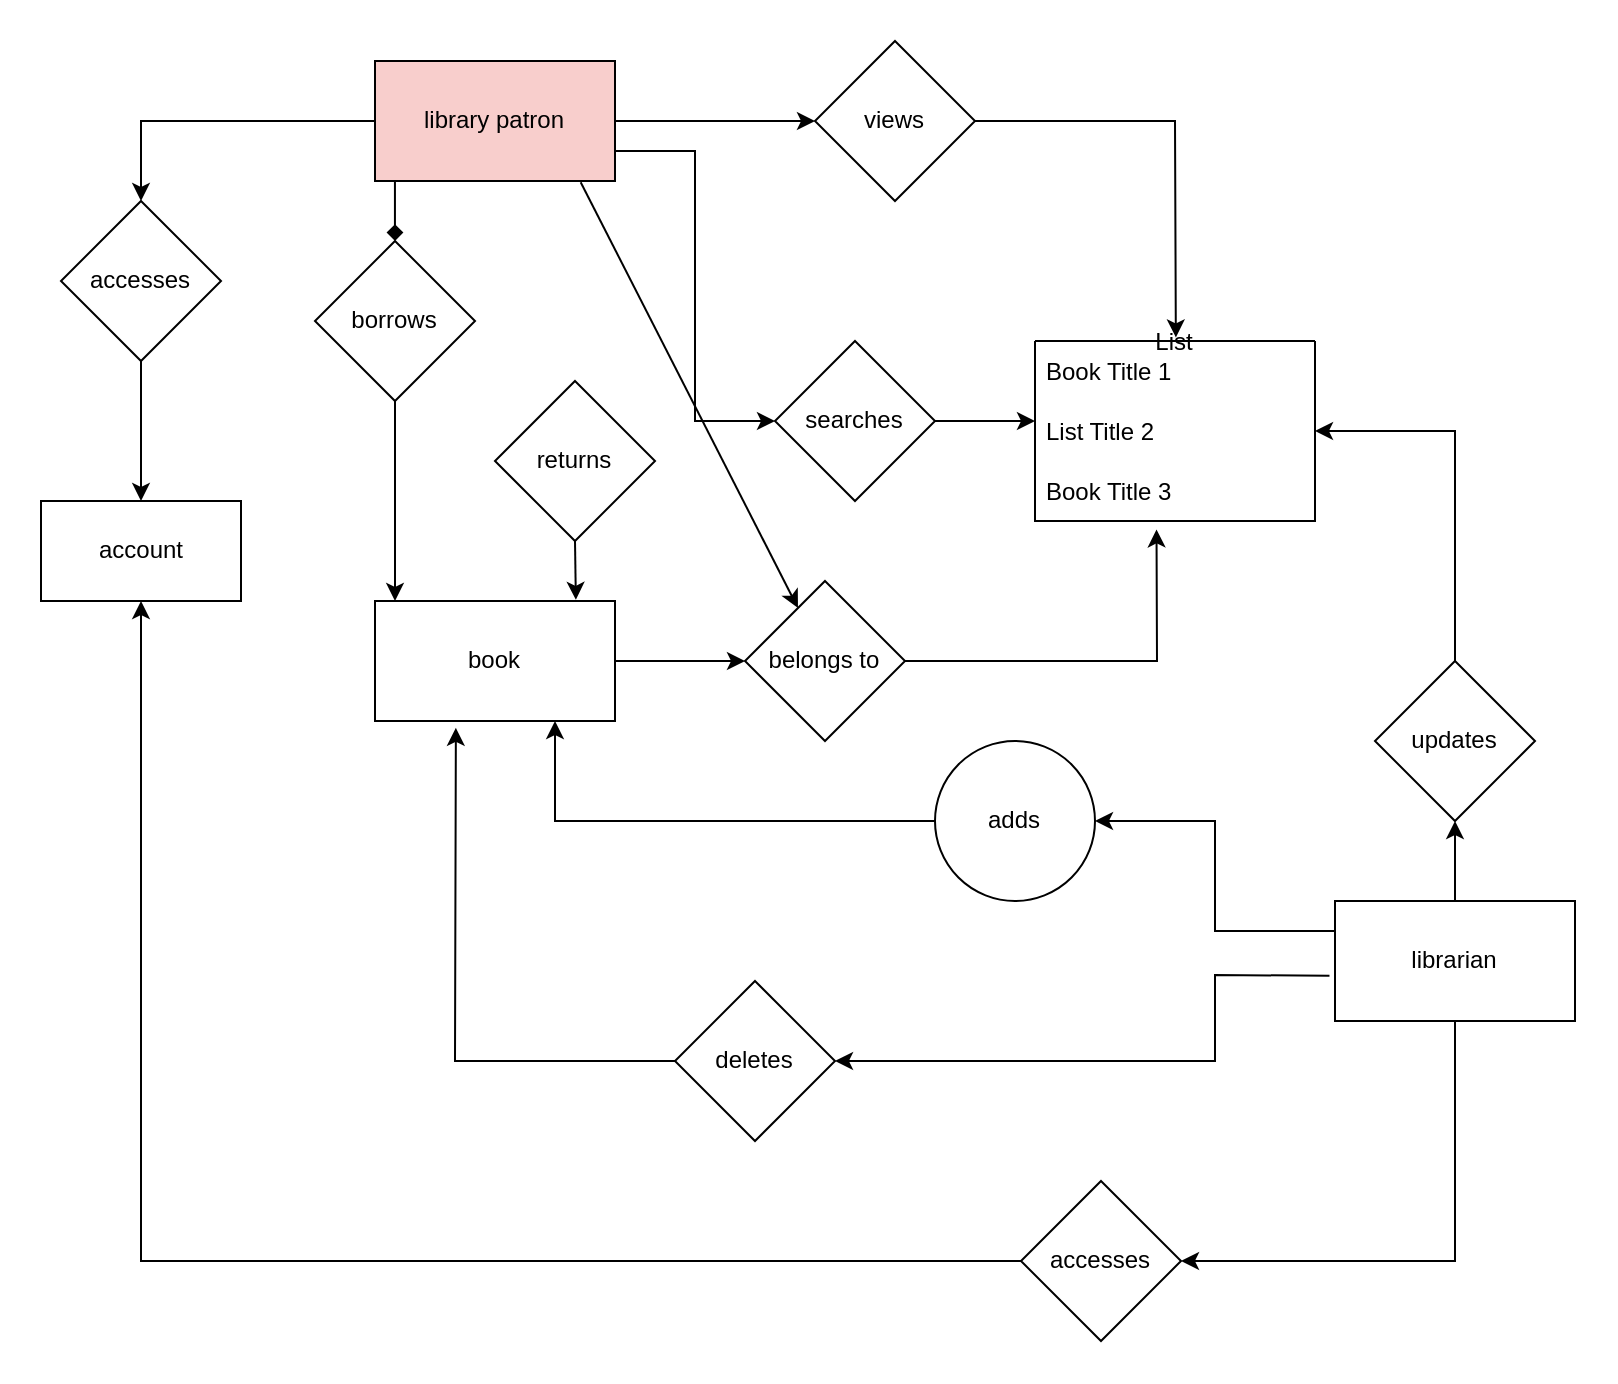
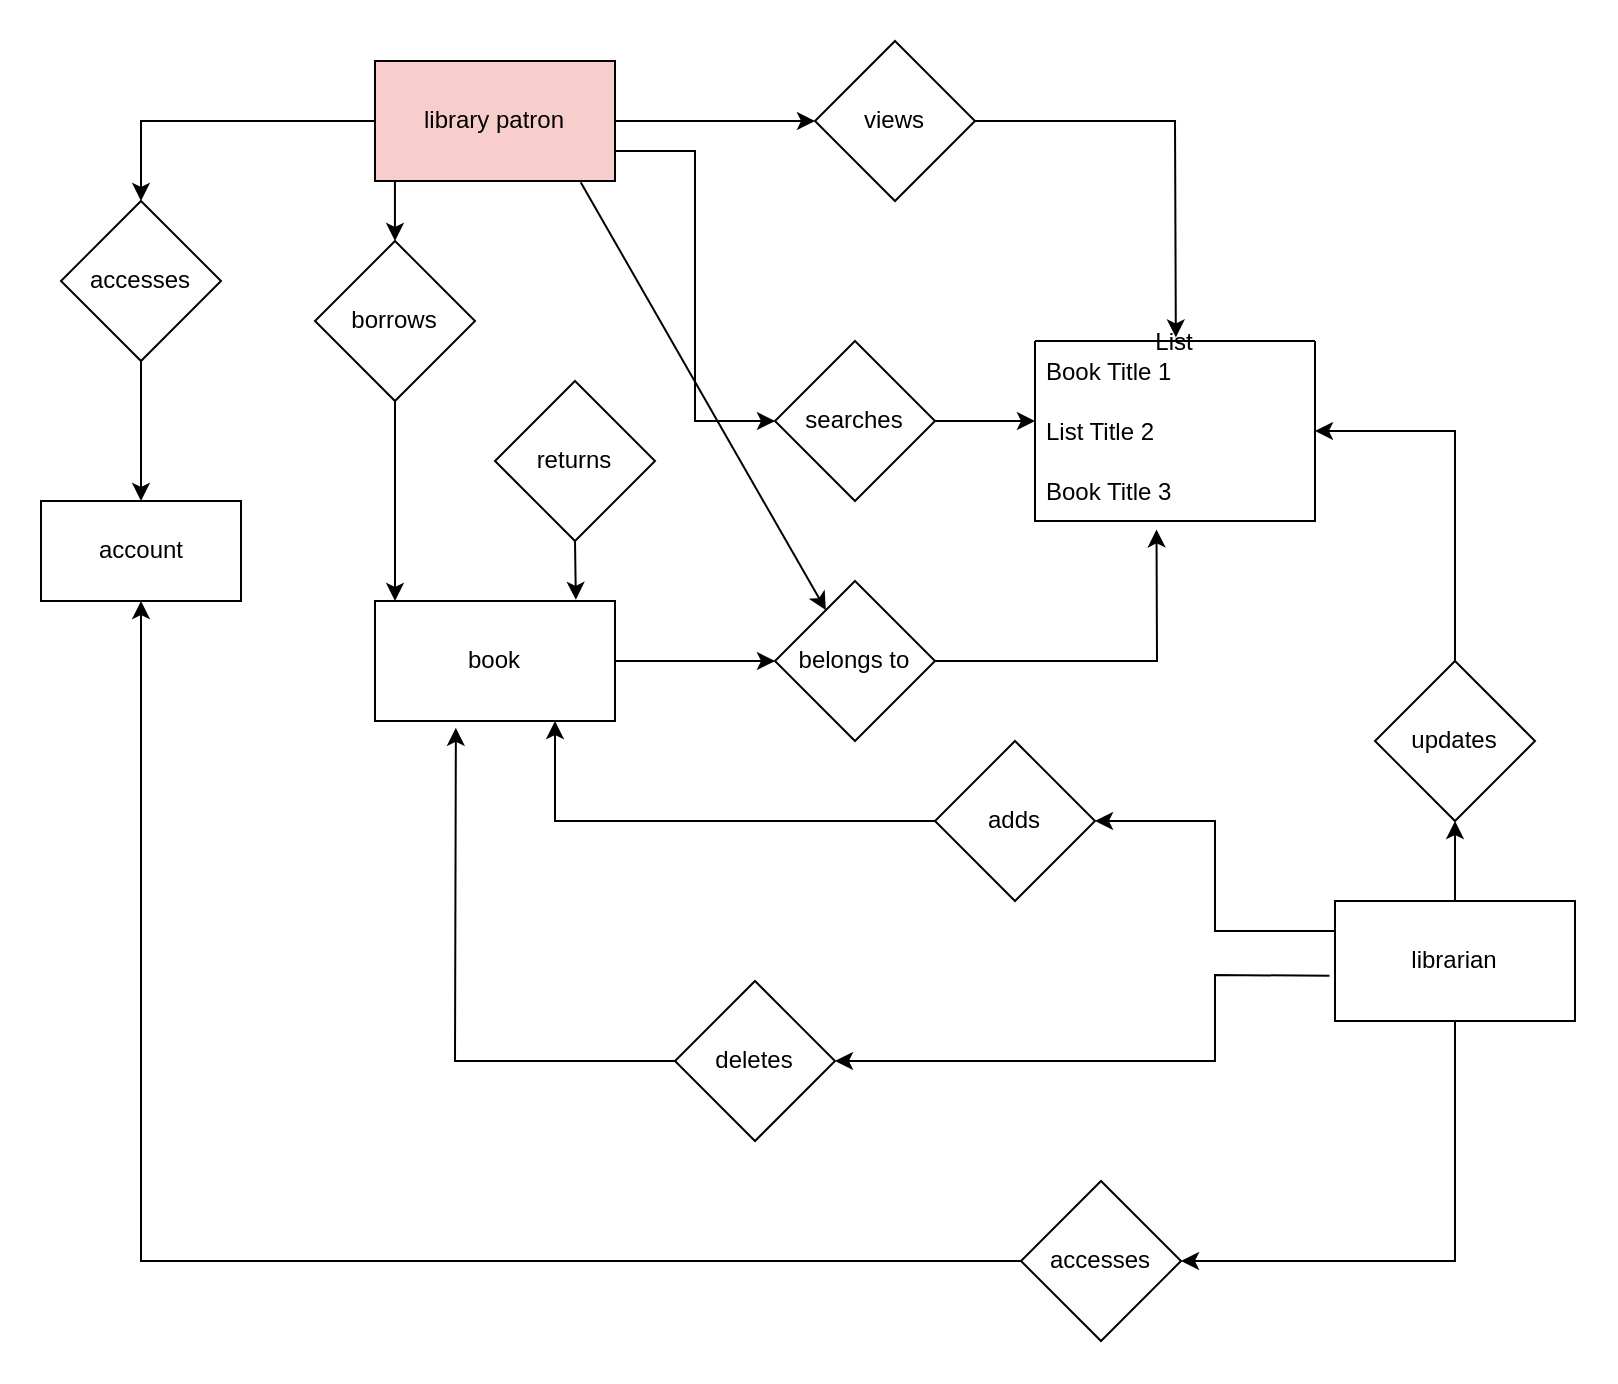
- <mxCell id="13" value="" style="endArrow=diamond;html=1;rounded=0;entryX=0.5;entryY=0;entryDx=0;entryDy=0;exitX=0.083;exitY=1.003;exitDx=0;exitDy=0;exitPerimeter=0;" edge="1" parent="1" source="2" target="11"><mxGeometry width="50" height="50" relative="1" as="geometry"><mxPoint x="247" y="160" as="sourcePoint" /><mxPoint x="297" y="110" as="targetPoint" /></mxGeometry></mxCell>
+ <mxCell id="13" value="" style="endArrow=classic;html=1;rounded=0;entryX=0.5;entryY=0;entryDx=0;entryDy=0;exitX=0.083;exitY=1.003;exitDx=0;exitDy=0;exitPerimeter=0;" edge="1" parent="1" source="2" target="11"><mxGeometry width="50" height="50" relative="1" as="geometry"><mxPoint x="247" y="160" as="sourcePoint" /><mxPoint x="297" y="110" as="targetPoint" /></mxGeometry></mxCell>
- <mxCell id="26" value="belongs to" style="rhombus;whiteSpace=wrap;html=1;" vertex="1" parent="1"><mxGeometry x="372" y="290" width="80" height="80" as="geometry" /></mxCell>
+ <mxCell id="26" value="belongs to" style="rhombus;whiteSpace=wrap;html=1;" vertex="1" parent="1"><mxGeometry x="387" y="290" width="80" height="80" as="geometry" /></mxCell>
- <mxCell id="25" value="adds" style="ellipse;whiteSpace=wrap;html=1;" vertex="1" parent="1"><mxGeometry x="467" y="370" width="80" height="80" as="geometry" /></mxCell>
+ <mxCell id="25" value="adds" style="rhombus;whiteSpace=wrap;html=1;" vertex="1" parent="1"><mxGeometry x="467" y="370" width="80" height="80" as="geometry" /></mxCell>
